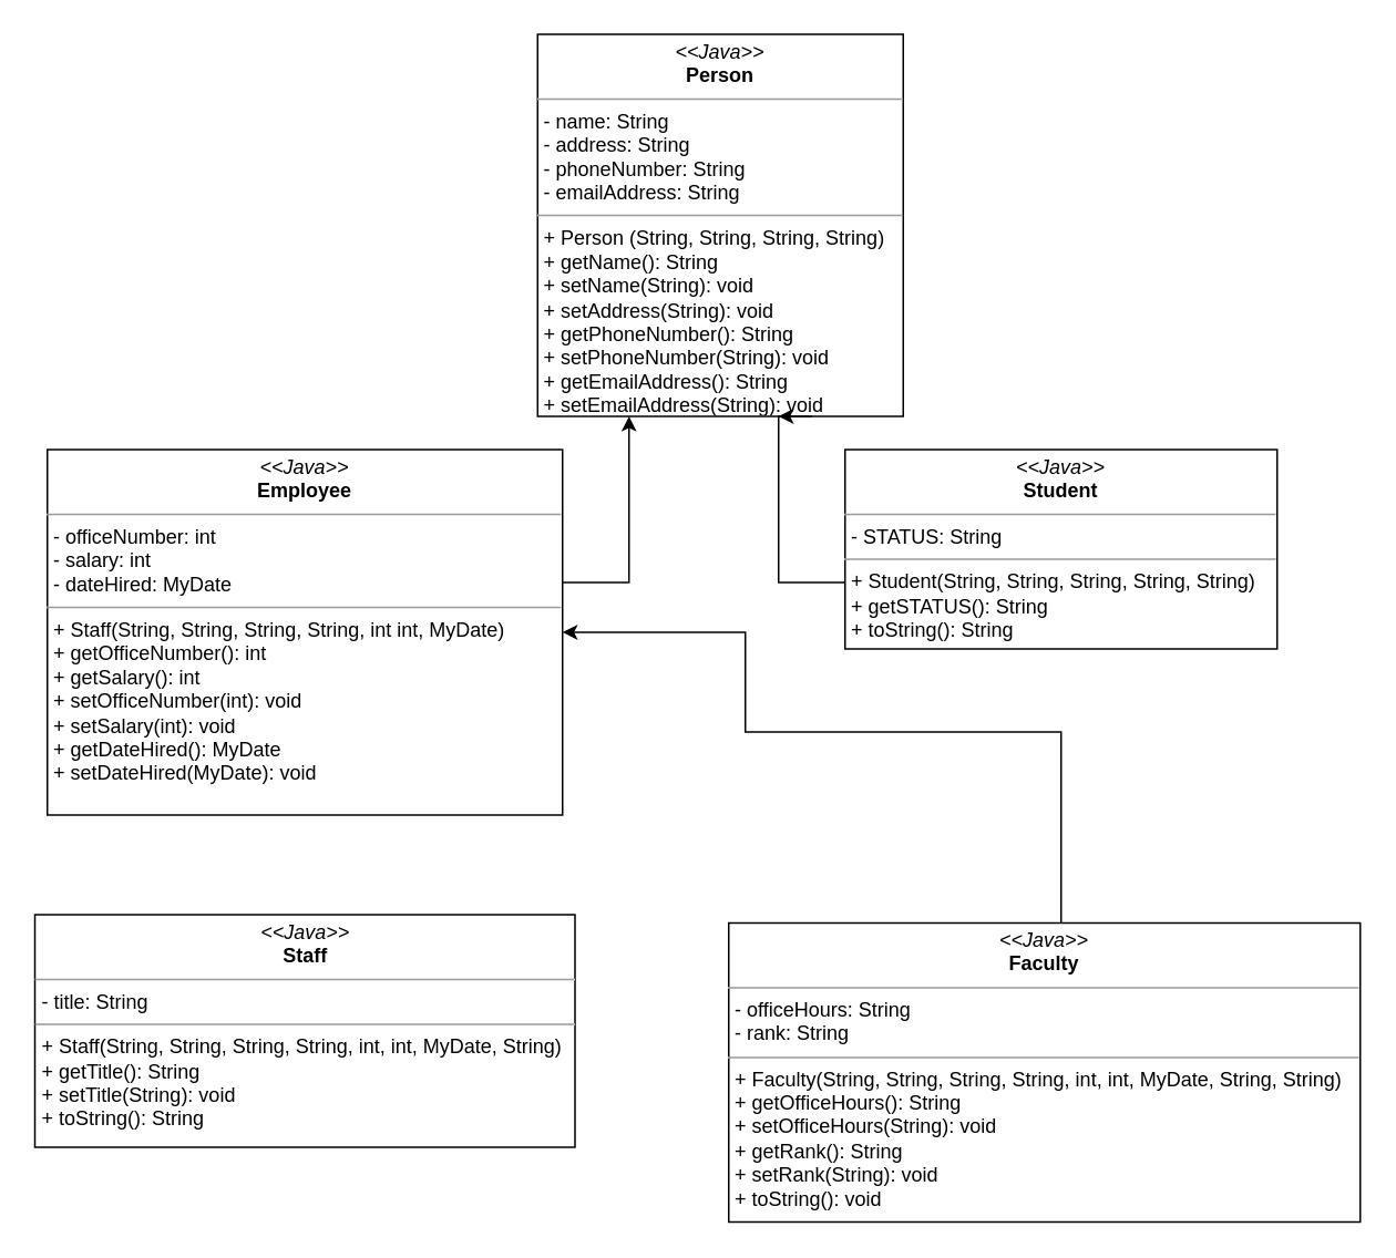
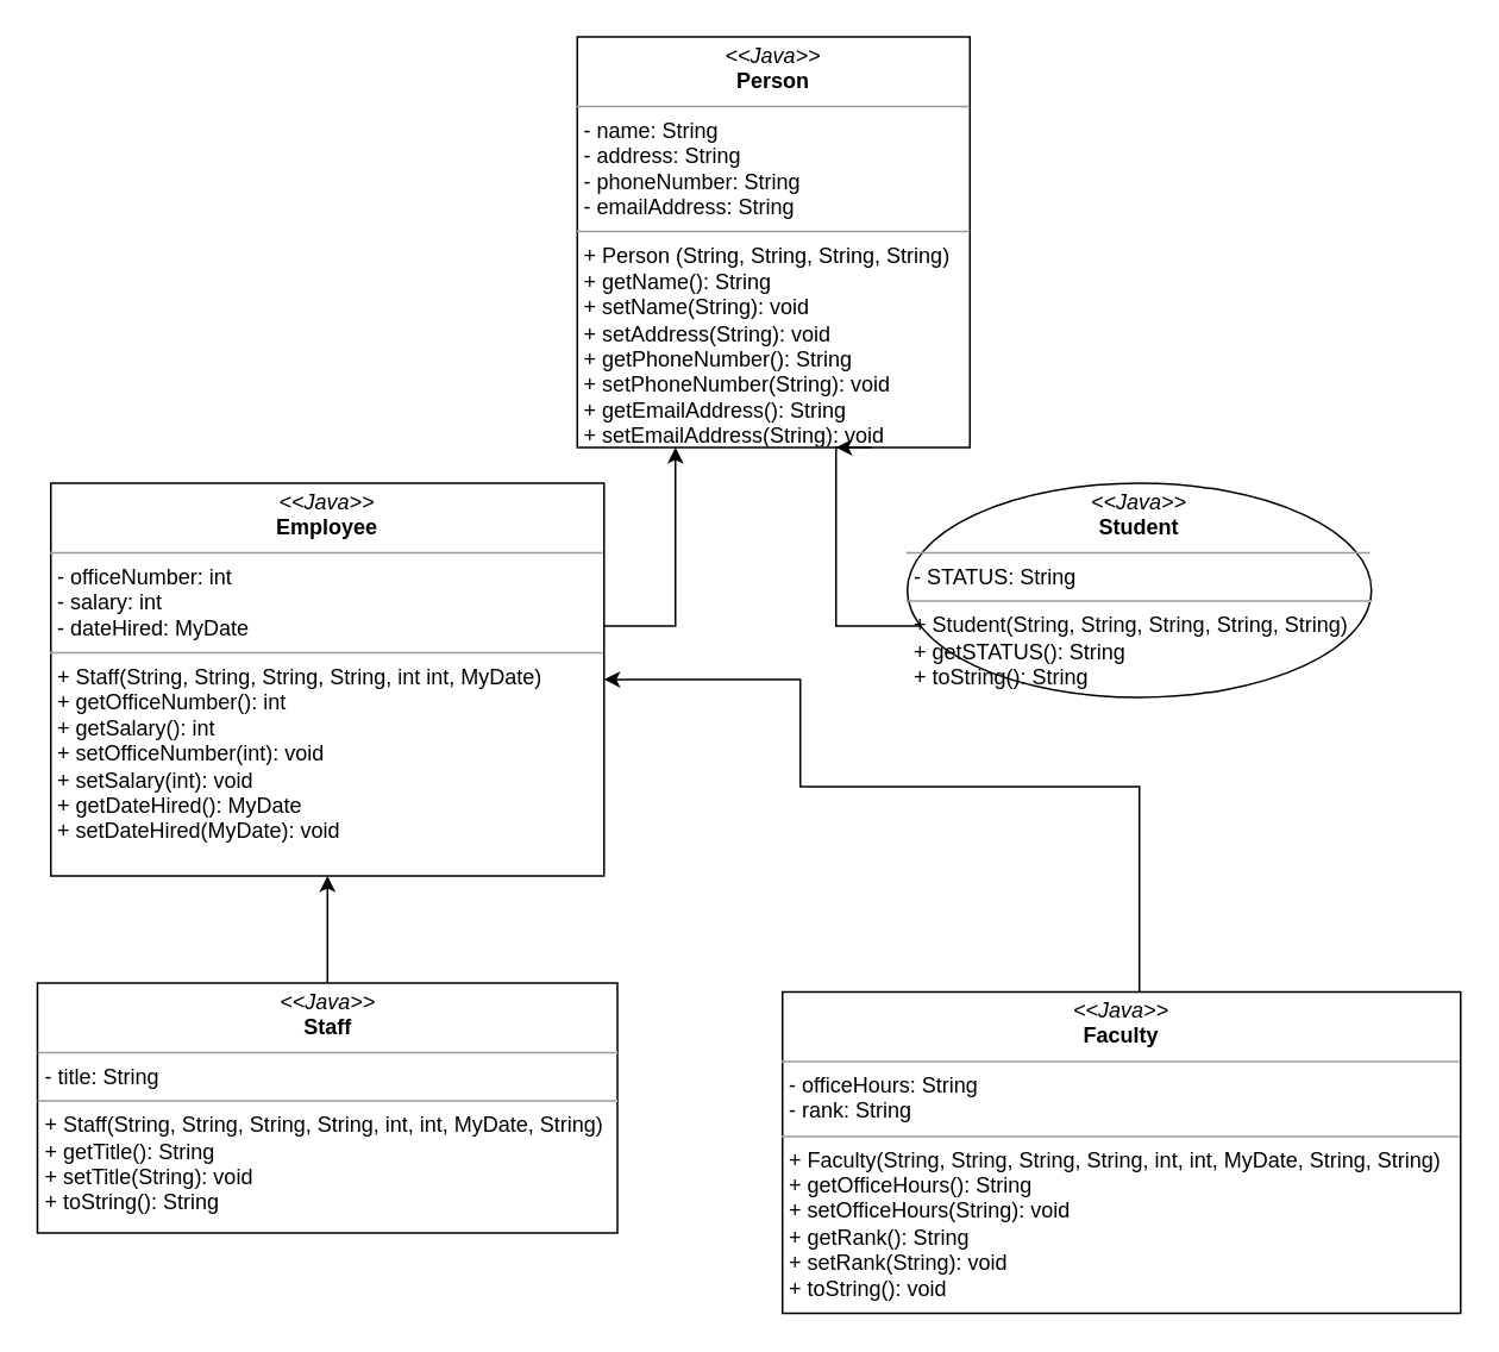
- <mxCell id="6" value="&lt;p style=&quot;margin: 0px ; margin-top: 4px ; text-align: center&quot;&gt;&lt;i&gt;&amp;lt;&amp;lt;Java&amp;gt;&amp;gt;&lt;/i&gt;&lt;br&gt;&lt;b&gt;Student&lt;/b&gt;&lt;/p&gt;&lt;hr size=&quot;1&quot;&gt;&lt;p style=&quot;margin: 0px ; margin-left: 4px&quot;&gt;- STATUS: String&lt;br&gt;&lt;/p&gt;&lt;hr size=&quot;1&quot;&gt;&lt;p style=&quot;margin: 0px ; margin-left: 4px&quot;&gt;+ Student(String, String, String, String, String)&lt;br&gt;+ getSTATUS(): String&lt;/p&gt;&lt;p style=&quot;margin: 0px ; margin-left: 4px&quot;&gt;+ toString(): String&lt;/p&gt;" style="verticalAlign=top;align=left;overflow=fill;fontSize=12;fontFamily=Helvetica;html=1;" vertex="1" parent="1"><mxGeometry x="508" y="270" width="260" height="120" as="geometry" /></mxCell>
+ <mxCell id="6" value="&lt;p style=&quot;margin: 0px ; margin-top: 4px ; text-align: center&quot;&gt;&lt;i&gt;&amp;lt;&amp;lt;Java&amp;gt;&amp;gt;&lt;/i&gt;&lt;br&gt;&lt;b&gt;Student&lt;/b&gt;&lt;/p&gt;&lt;hr size=&quot;1&quot;&gt;&lt;p style=&quot;margin: 0px ; margin-left: 4px&quot;&gt;- STATUS: String&lt;br&gt;&lt;/p&gt;&lt;hr size=&quot;1&quot;&gt;&lt;p style=&quot;margin: 0px ; margin-left: 4px&quot;&gt;+ Student(String, String, String, String, String)&lt;br&gt;+ getSTATUS(): String&lt;/p&gt;&lt;p style=&quot;margin: 0px ; margin-left: 4px&quot;&gt;+ toString(): String&lt;/p&gt;" style="ellipse;verticalAlign=top;align=left;overflow=fill;fontSize=12;fontFamily=Helvetica;html=1;" vertex="1" parent="1"><mxGeometry x="508" y="270" width="260" height="120" as="geometry" /></mxCell>
+ <mxCell id="7" style="edgeStyle=orthogonalEdgeStyle;rounded=0;orthogonalLoop=1;jettySize=auto;html=1;entryX=0.5;entryY=1;entryDx=0;entryDy=0;" edge="1" parent="1" source="8" target="4"><mxGeometry relative="1" as="geometry" /></mxCell>
